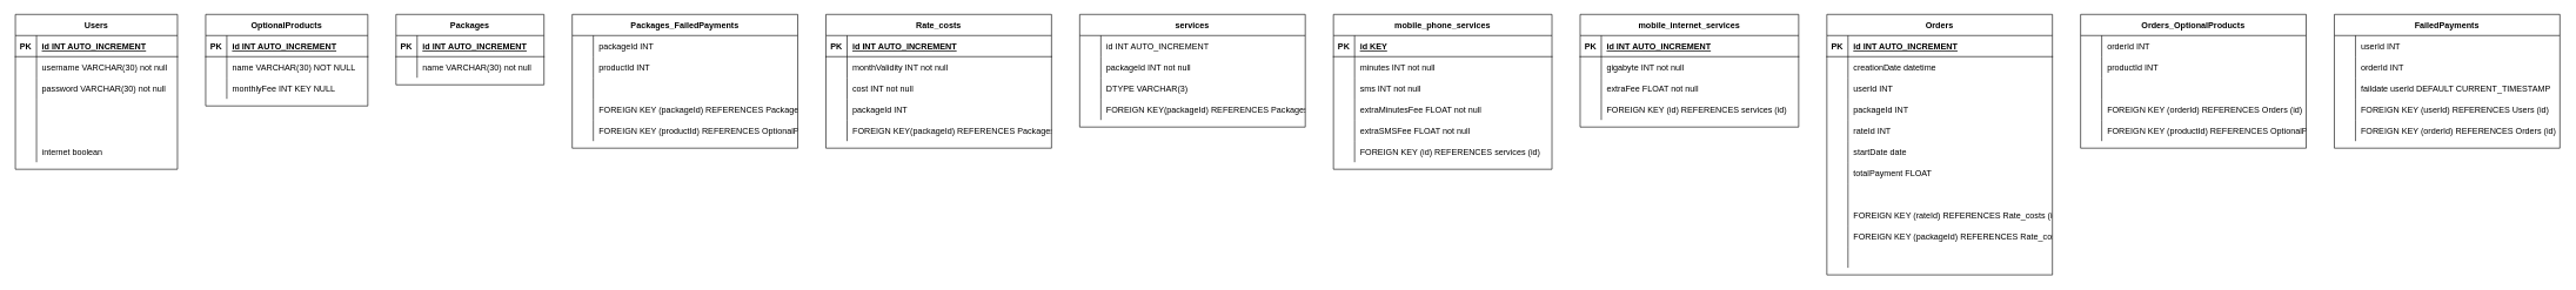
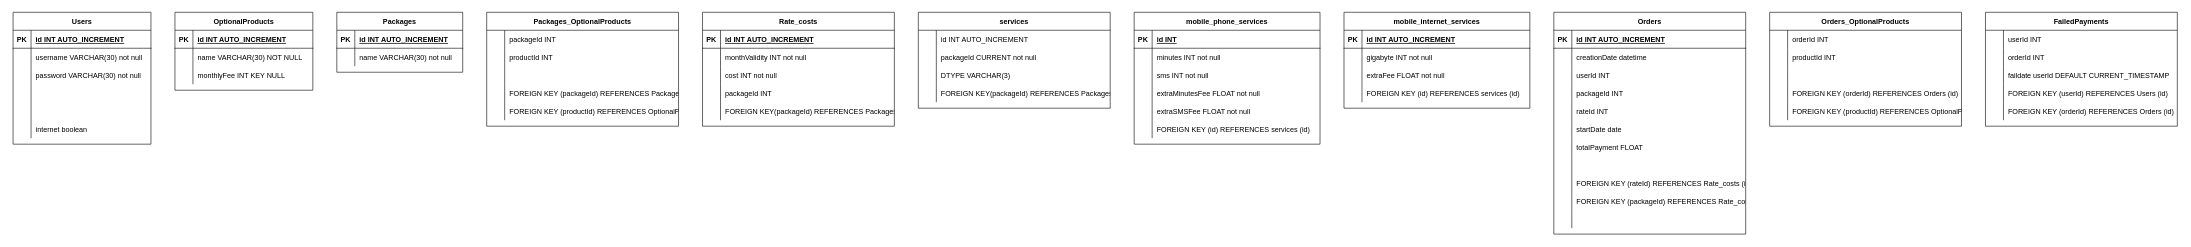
- <mxCell id="36" value="Packages_FailedPayments" style="shape=table;startSize=30;container=1;collapsible=1;childLayout=tableLayout;fixedRows=1;rowLines=0;fontStyle=1;align=center;resizeLast=1;" vertex="1" parent="1"><mxGeometry x="810" y="20" width="320" height="190" as="geometry" /></mxCell>
+ <mxCell id="36" value="Packages_OptionalProducts" style="shape=table;startSize=30;container=1;collapsible=1;childLayout=tableLayout;fixedRows=1;rowLines=0;fontStyle=1;align=center;resizeLast=1;" vertex="1" parent="1"><mxGeometry x="810" y="20" width="320" height="190" as="geometry" /></mxCell>
- <mxCell id="84" value="id &#09;&#09;&#09;&#09;KEY" style="shape=partialRectangle;overflow=hidden;connectable=0;fillColor=none;top=0;left=0;bottom=0;right=0;align=left;spacingLeft=6;fontStyle=5;" vertex="1" parent="82"><mxGeometry x="30" width="280" height="30" as="geometry"><mxRectangle width="280" height="30" as="alternateBounds" /></mxGeometry></mxCell>
+ <mxCell id="84" value="id &#09;&#09;&#09;&#09;INT" style="shape=partialRectangle;overflow=hidden;connectable=0;fillColor=none;top=0;left=0;bottom=0;right=0;align=left;spacingLeft=6;fontStyle=5;" vertex="1" parent="82"><mxGeometry x="30" width="280" height="30" as="geometry"><mxRectangle width="280" height="30" as="alternateBounds" /></mxGeometry></mxCell>
- <mxCell id="74" value="packageId       INT not null" style="shape=partialRectangle;overflow=hidden;connectable=0;fillColor=none;top=0;left=0;bottom=0;right=0;align=left;spacingLeft=6;" vertex="1" parent="72"><mxGeometry x="30" width="290" height="30" as="geometry"><mxRectangle width="290" height="30" as="alternateBounds" /></mxGeometry></mxCell>
+ <mxCell id="74" value="packageId       CURRENT not null" style="shape=partialRectangle;overflow=hidden;connectable=0;fillColor=none;top=0;left=0;bottom=0;right=0;align=left;spacingLeft=6;" vertex="1" parent="72"><mxGeometry x="30" width="290" height="30" as="geometry"><mxRectangle width="290" height="30" as="alternateBounds" /></mxGeometry></mxCell>
